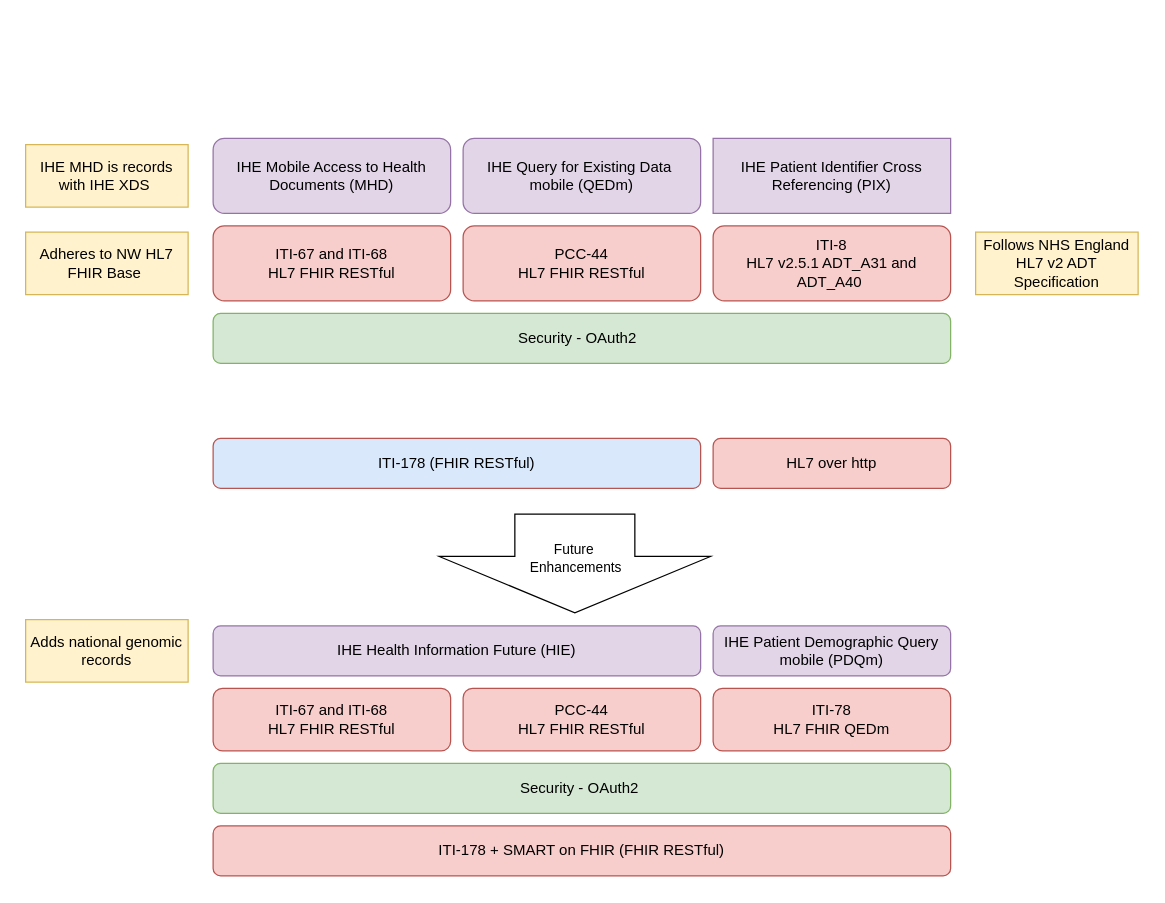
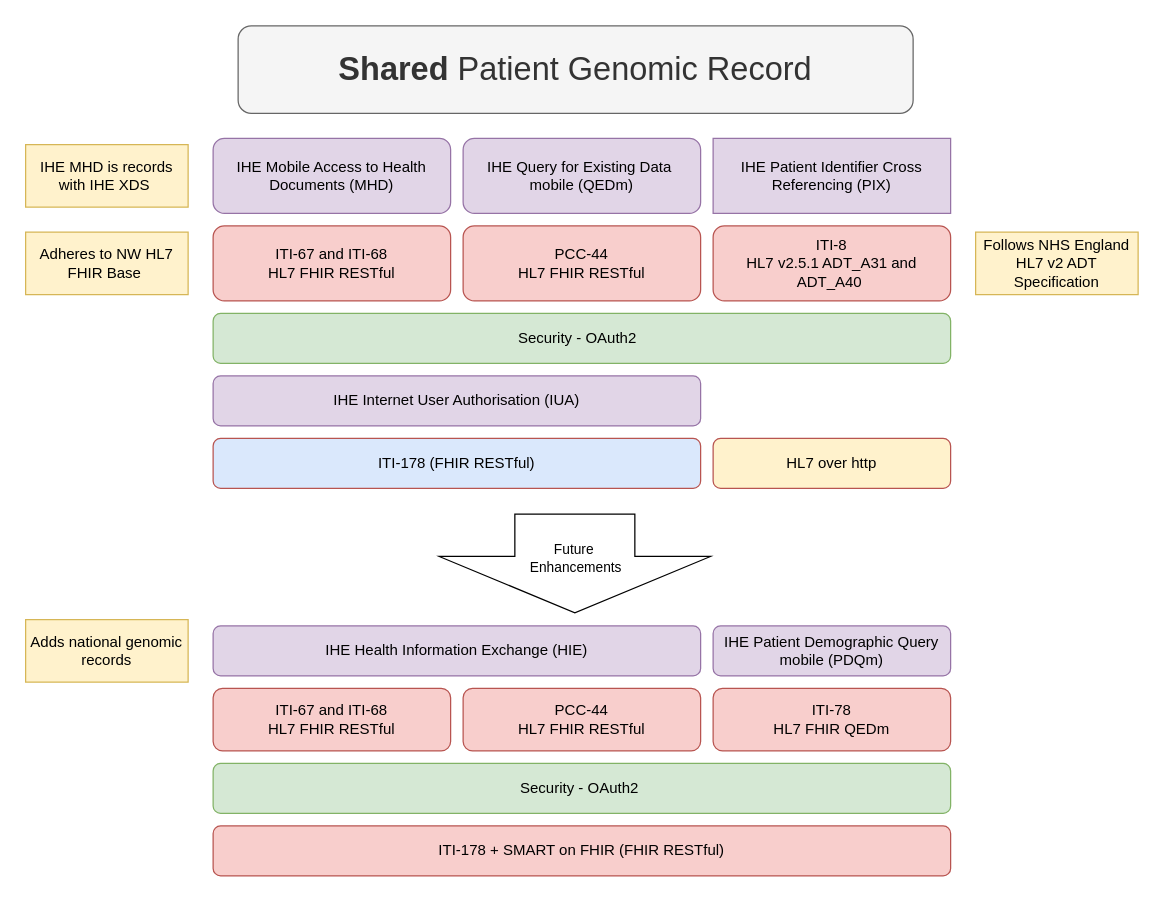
+ <mxCell id="2" value="&lt;b style=&quot;font-size: 26px;&quot;&gt;Shared&lt;/b&gt;&lt;span style=&quot;font-size: 26px;&quot;&gt;&amp;nbsp;Patient Genomic Record&lt;/span&gt;" style="rounded=1;whiteSpace=wrap;html=1;fillColor=#f5f5f5;fontColor=#333333;strokeColor=#666666;" vertex="1" parent="1"><mxGeometry x="190" y="20" width="540" height="70" as="geometry" /></mxCell>
+ <mxCell id="7" value="IHE Internet User Authorisation (IUA)" style="rounded=1;whiteSpace=wrap;html=1;fillColor=#e1d5e7;strokeColor=#9673a6;" vertex="1" parent="1"><mxGeometry x="170" y="300" width="390" height="40" as="geometry" /></mxCell>
- <mxCell id="10" value="HL7 over http" style="rounded=1;whiteSpace=wrap;html=1;fillColor=#f8cecc;strokeColor=#b85450;" vertex="1" parent="1"><mxGeometry x="570" y="350" width="190" height="40" as="geometry" /></mxCell>
+ <mxCell id="10" value="HL7 over http" style="rounded=1;whiteSpace=wrap;html=1;fillColor=#fff2cc;strokeColor=#b85450;" vertex="1" parent="1"><mxGeometry x="570" y="350" width="190" height="40" as="geometry" /></mxCell>
- <mxCell id="15" value="IHE Health Information Future (HIE)" style="rounded=1;whiteSpace=wrap;html=1;fillColor=#e1d5e7;strokeColor=#9673a6;" vertex="1" parent="1"><mxGeometry x="170" y="500" width="390" height="40" as="geometry" /></mxCell>
+ <mxCell id="15" value="IHE Health Information Exchange (HIE)" style="rounded=1;whiteSpace=wrap;html=1;fillColor=#e1d5e7;strokeColor=#9673a6;" vertex="1" parent="1"><mxGeometry x="170" y="500" width="390" height="40" as="geometry" /></mxCell>
